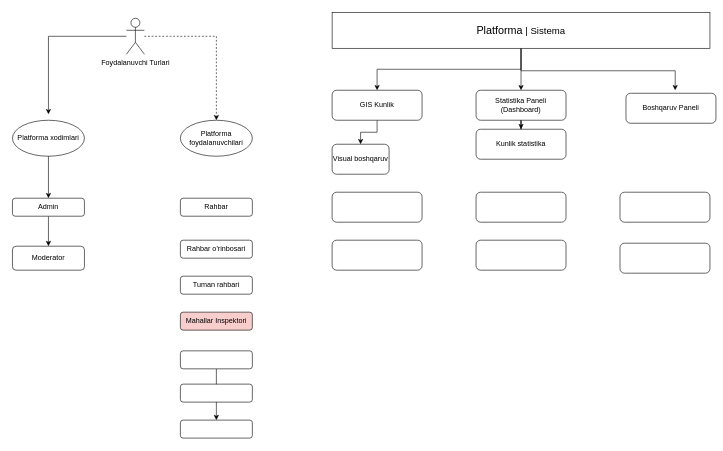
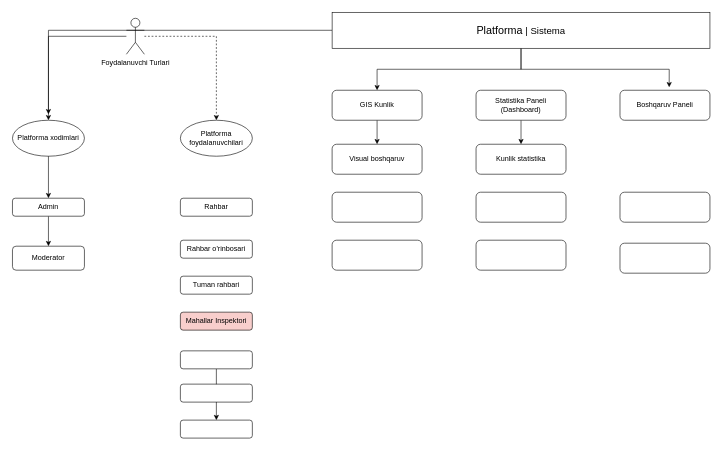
- <mxCell id="2" style="edgeStyle=orthogonalEdgeStyle;rounded=0;orthogonalLoop=1;jettySize=auto;html=1;entryX=0.5;entryY=0;entryDx=0;entryDy=0;" edge="1" parent="1" source="5" target="9"><mxGeometry relative="1" as="geometry" /></mxCell>
+ <mxCell id="2" style="edgeStyle=orthogonalEdgeStyle;rounded=0;orthogonalLoop=1;jettySize=auto;html=1;" edge="1" parent="1" source="5" target="14"><mxGeometry relative="1" as="geometry" /></mxCell>
- <mxCell id="10" value="Boshqaruv Paneli" style="rounded=1;whiteSpace=wrap;html=1;" vertex="1" parent="1"><mxGeometry x="1043" y="155" width="150" height="50" as="geometry" /></mxCell>
+ <mxCell id="10" value="Boshqaruv Paneli" style="rounded=1;whiteSpace=wrap;html=1;" vertex="1" parent="1"><mxGeometry x="1033" y="150" width="150" height="50" as="geometry" /></mxCell>
- <mxCell id="31" value="Kunlik statistika" style="rounded=1;whiteSpace=wrap;html=1;" vertex="1" parent="1"><mxGeometry x="793" y="215" width="150" height="50" as="geometry" /></mxCell>
+ <mxCell id="31" value="Kunlik statistika" style="rounded=1;whiteSpace=wrap;html=1;" vertex="1" parent="1"><mxGeometry x="793" y="240" width="150" height="50" as="geometry" /></mxCell>
- <mxCell id="30" value="Visual boshqaruv" style="rounded=1;whiteSpace=wrap;html=1;" vertex="1" parent="1"><mxGeometry x="553" y="240" width="95" height="50" as="geometry" /></mxCell>
+ <mxCell id="30" value="Visual boshqaruv" style="rounded=1;whiteSpace=wrap;html=1;" vertex="1" parent="1"><mxGeometry x="553" y="240" width="150" height="50" as="geometry" /></mxCell>
